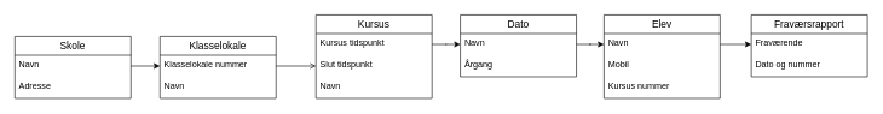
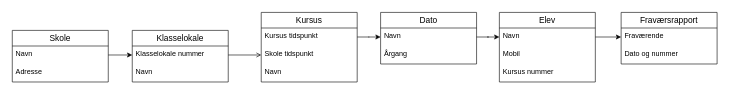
- <mxCell id="10" value="Slut tidspunkt" style="text;strokeColor=none;fillColor=none;spacingLeft=4;spacingRight=4;overflow=hidden;rotatable=0;points=[[0,0.5],[1,0.5]];portConstraint=eastwest;fontSize=12;" parent="8" vertex="1"><mxGeometry y="56" width="160" height="30" as="geometry" /></mxCell>
+ <mxCell id="10" value="Skole tidspunkt" style="text;strokeColor=none;fillColor=none;spacingLeft=4;spacingRight=4;overflow=hidden;rotatable=0;points=[[0,0.5],[1,0.5]];portConstraint=eastwest;fontSize=12;" parent="8" vertex="1"><mxGeometry y="56" width="160" height="30" as="geometry" /></mxCell>
